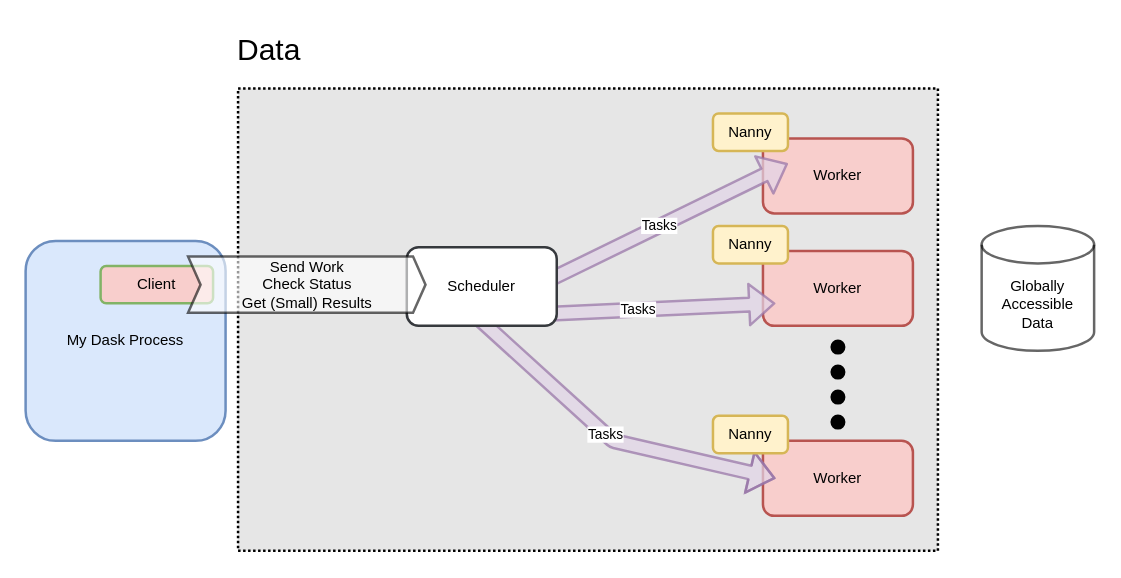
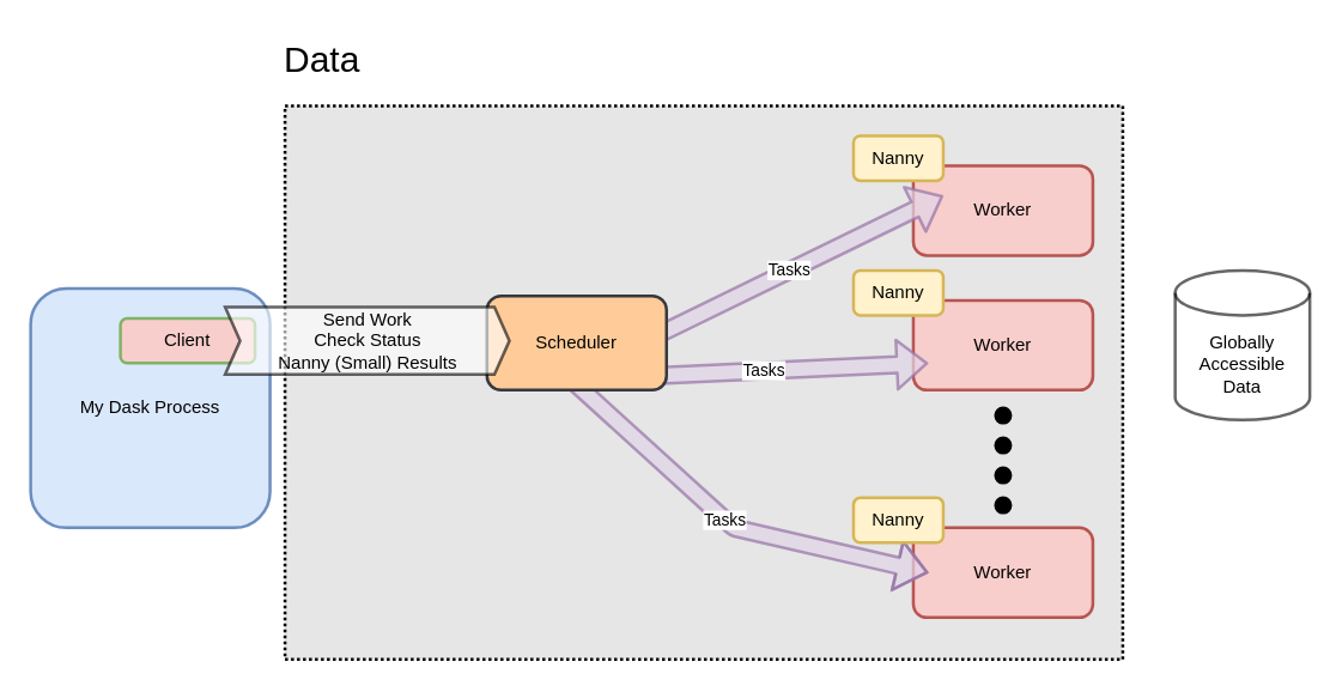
- <mxCell id="20" value="Send Work&lt;br&gt;Check Status&lt;br&gt;Get (Small) Results" style="html=1;shadow=0;dashed=0;align=center;verticalAlign=middle;shape=mxgraph.arrows2.arrow;dy=0;dx=10;notch=10;strokeWidth=2;sketch=0;opacity=60;" vertex="1" parent="1"><mxGeometry x="150" y="204.5" width="190" height="45" as="geometry" /></mxCell>
+ <mxCell id="20" value="Send Work&lt;br&gt;Check Status&lt;br&gt;Nanny (Small) Results" style="html=1;shadow=0;dashed=0;align=center;verticalAlign=middle;shape=mxgraph.arrows2.arrow;dy=0;dx=10;notch=10;strokeWidth=2;sketch=0;opacity=60;" vertex="1" parent="1"><mxGeometry x="150" y="204.5" width="190" height="45" as="geometry" /></mxCell>
- <mxCell id="17" value="Scheduler" style="rounded=1;whiteSpace=wrap;html=1;strokeWidth=2;fillColor=#ffffff;strokeColor=#36393d;" vertex="1" parent="1"><mxGeometry x="325" y="197" width="120" height="63" as="geometry" /></mxCell>
+ <mxCell id="17" value="Scheduler" style="rounded=1;whiteSpace=wrap;html=1;strokeWidth=2;fillColor=#ffcc99;strokeColor=#36393d;" vertex="1" parent="1"><mxGeometry x="325" y="197" width="120" height="63" as="geometry" /></mxCell>
